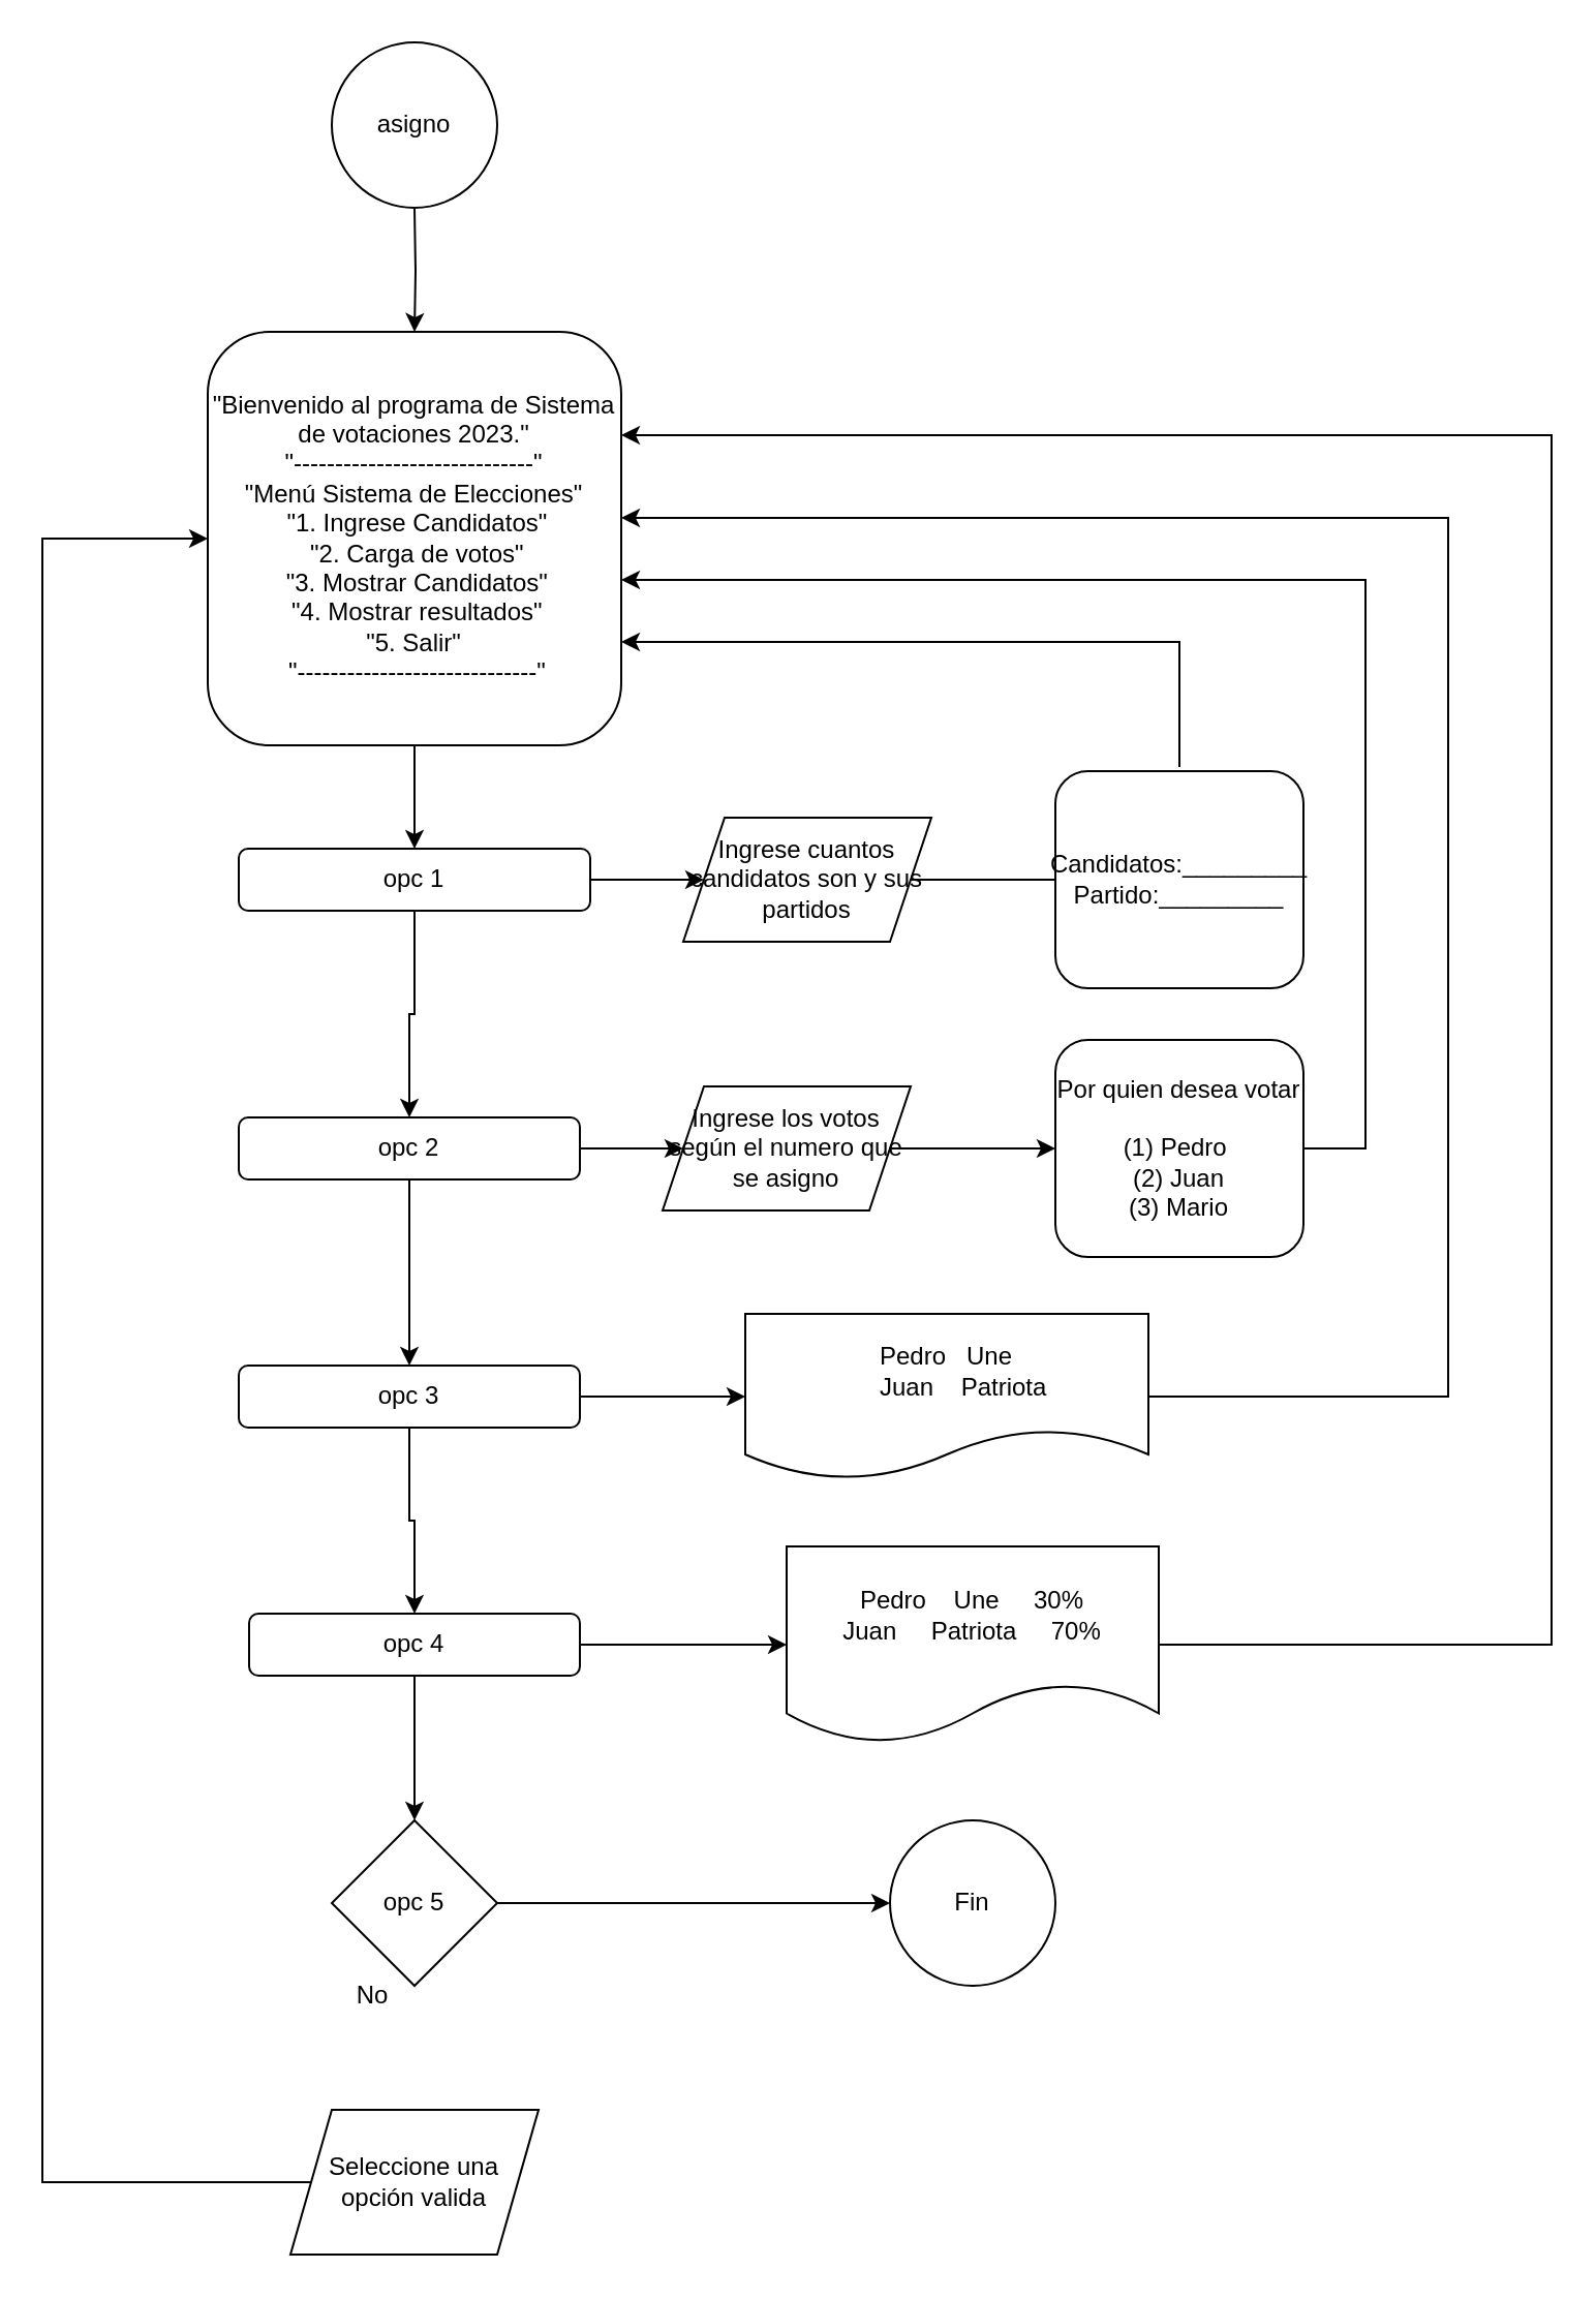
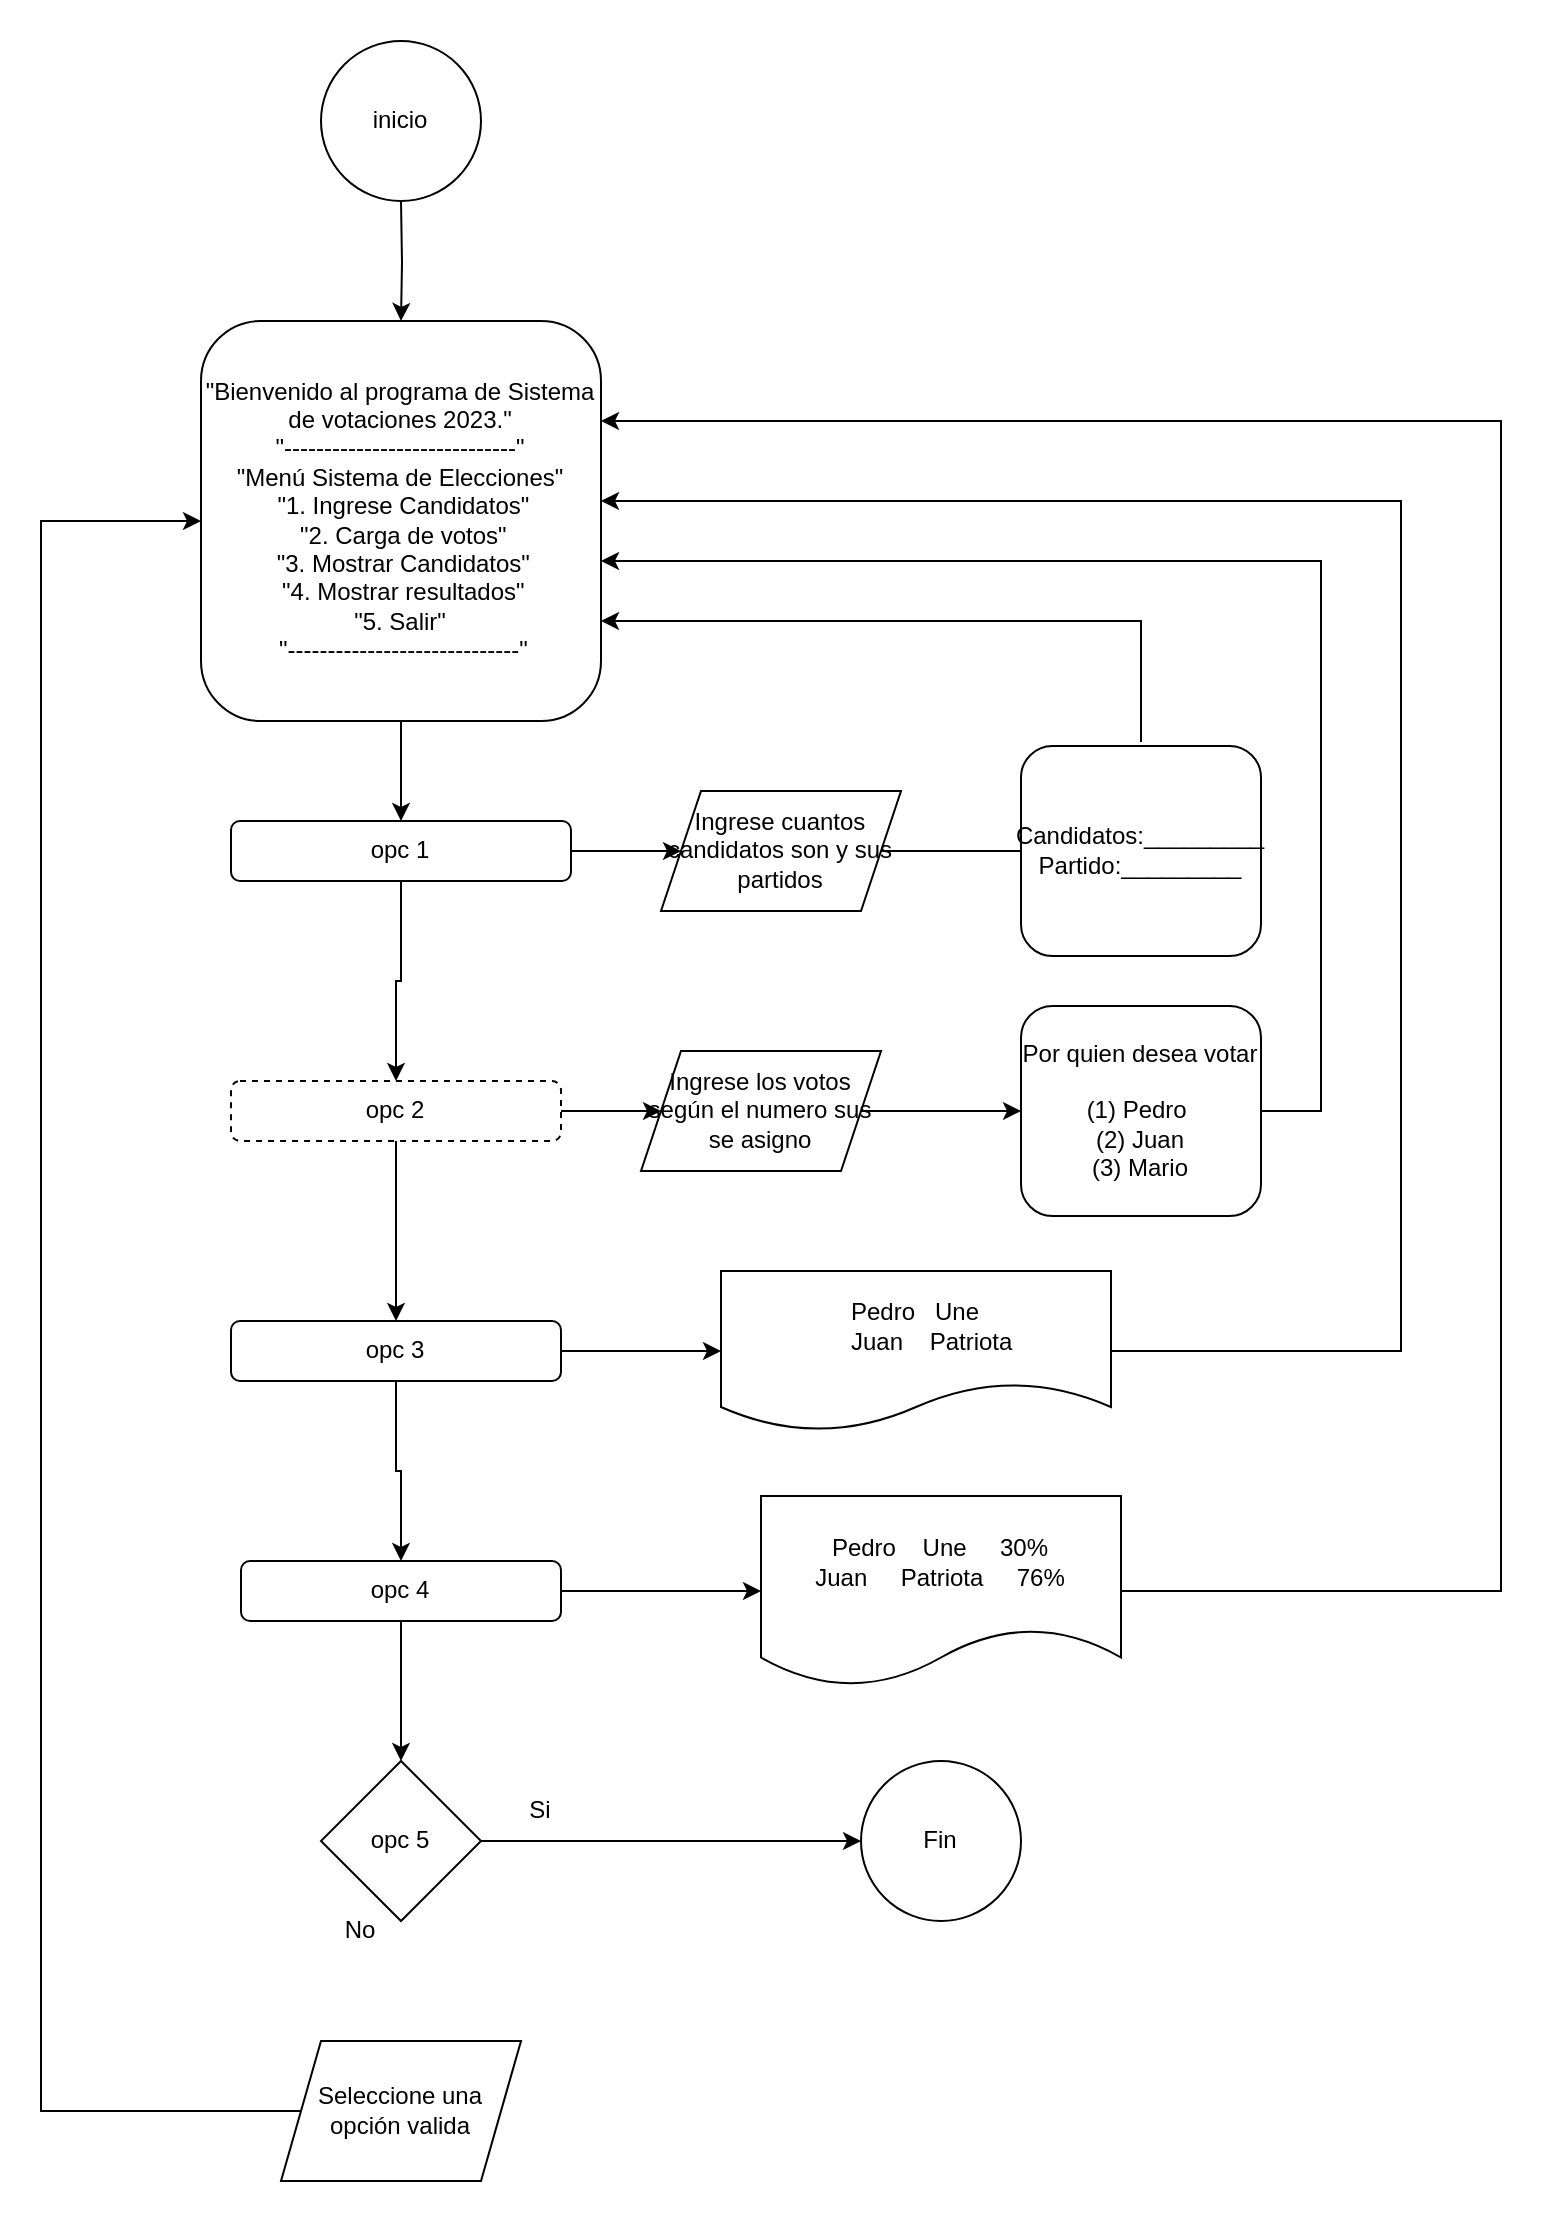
- <mxCell id="3" value="asigno" style="ellipse;whiteSpace=wrap;html=1;aspect=fixed;" vertex="1" parent="1"><mxGeometry x="160" y="20" width="80" height="80" as="geometry" /></mxCell>
+ <mxCell id="3" value="inicio" style="ellipse;whiteSpace=wrap;html=1;aspect=fixed;" vertex="1" parent="1"><mxGeometry x="160" y="20" width="80" height="80" as="geometry" /></mxCell>
- <mxCell id="15" value="opc 2" style="rounded=1;whiteSpace=wrap;html=1;" vertex="1" parent="1"><mxGeometry x="115" y="540" width="165" height="30" as="geometry" /></mxCell>
+ <mxCell id="15" value="opc 2" style="rounded=1;whiteSpace=wrap;html=1;dashed=1;" vertex="1" parent="1"><mxGeometry x="115" y="540" width="165" height="30" as="geometry" /></mxCell>
- <mxCell id="17" value="Ingrese los votos según el numero que se asigno" style="shape=parallelogram;perimeter=parallelogramPerimeter;whiteSpace=wrap;html=1;fixedSize=1;" vertex="1" parent="1"><mxGeometry x="320" y="525" width="120" height="60" as="geometry" /></mxCell>
+ <mxCell id="17" value="Ingrese los votos según el numero sus se asigno" style="shape=parallelogram;perimeter=parallelogramPerimeter;whiteSpace=wrap;html=1;fixedSize=1;" vertex="1" parent="1"><mxGeometry x="320" y="525" width="120" height="60" as="geometry" /></mxCell>
- <mxCell id="29" value="Pedro&amp;nbsp; &amp;nbsp; Une&amp;nbsp; &amp;nbsp; &amp;nbsp;30%&lt;br&gt;Juan&amp;nbsp; &amp;nbsp; &amp;nbsp;Patriota&amp;nbsp; &amp;nbsp; &amp;nbsp;70%" style="shape=document;whiteSpace=wrap;html=1;boundedLbl=1;" vertex="1" parent="1"><mxGeometry x="380" y="747.5" width="180" height="95" as="geometry" /></mxCell>
+ <mxCell id="29" value="Pedro&amp;nbsp; &amp;nbsp; Une&amp;nbsp; &amp;nbsp; &amp;nbsp;30%&lt;br&gt;Juan&amp;nbsp; &amp;nbsp; &amp;nbsp;Patriota&amp;nbsp; &amp;nbsp; &amp;nbsp;76%" style="shape=document;whiteSpace=wrap;html=1;boundedLbl=1;" vertex="1" parent="1"><mxGeometry x="380" y="747.5" width="180" height="95" as="geometry" /></mxCell>
+ <mxCell id="35" value="Si" style="text;html=1;strokeColor=none;fillColor=none;align=center;verticalAlign=middle;whiteSpace=wrap;rounded=0;" vertex="1" parent="1"><mxGeometry x="240" y="890" width="60" height="30" as="geometry" /></mxCell>
